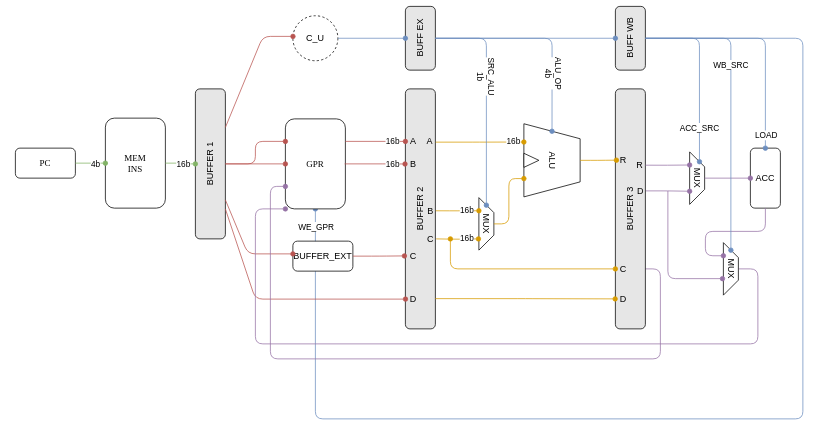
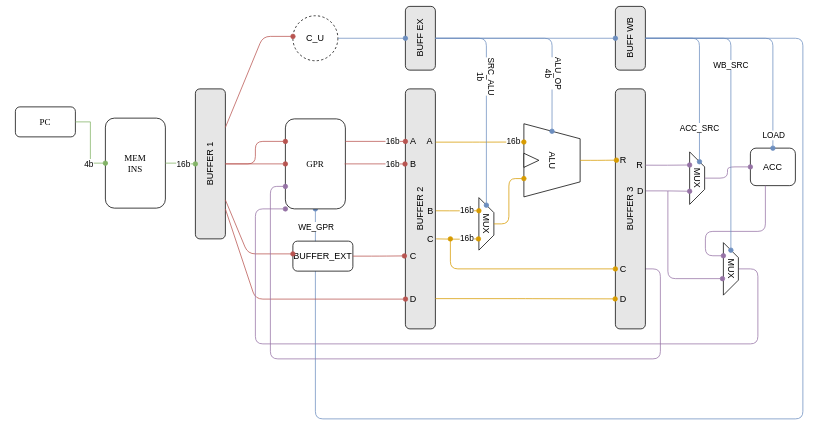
- <mxCell id="4" value="&lt;font face=&quot;JetBrains Mono&quot;&gt;PC&lt;/font&gt;" style="rounded=1;whiteSpace=wrap;html=1;" parent="1" vertex="1"><mxGeometry x="20" y="197.02" width="80" height="40" as="geometry" /></mxCell>
+ <mxCell id="4" value="&lt;font face=&quot;JetBrains Mono&quot;&gt;PC&lt;/font&gt;" style="rounded=1;whiteSpace=wrap;html=1;" parent="1" vertex="1"><mxGeometry x="20" y="142.02" width="80" height="40" as="geometry" /></mxCell>
- <mxCell id="53" value="ACC" style="rounded=1;whiteSpace=wrap;html=1;" parent="1" vertex="1"><mxGeometry x="1000" y="197.02" width="40" height="80" as="geometry" /></mxCell>
+ <mxCell id="53" value="ACC" style="rounded=1;whiteSpace=wrap;html=1;" parent="1" vertex="1"><mxGeometry x="1000" y="197.02" width="60" height="50" as="geometry" /></mxCell>
